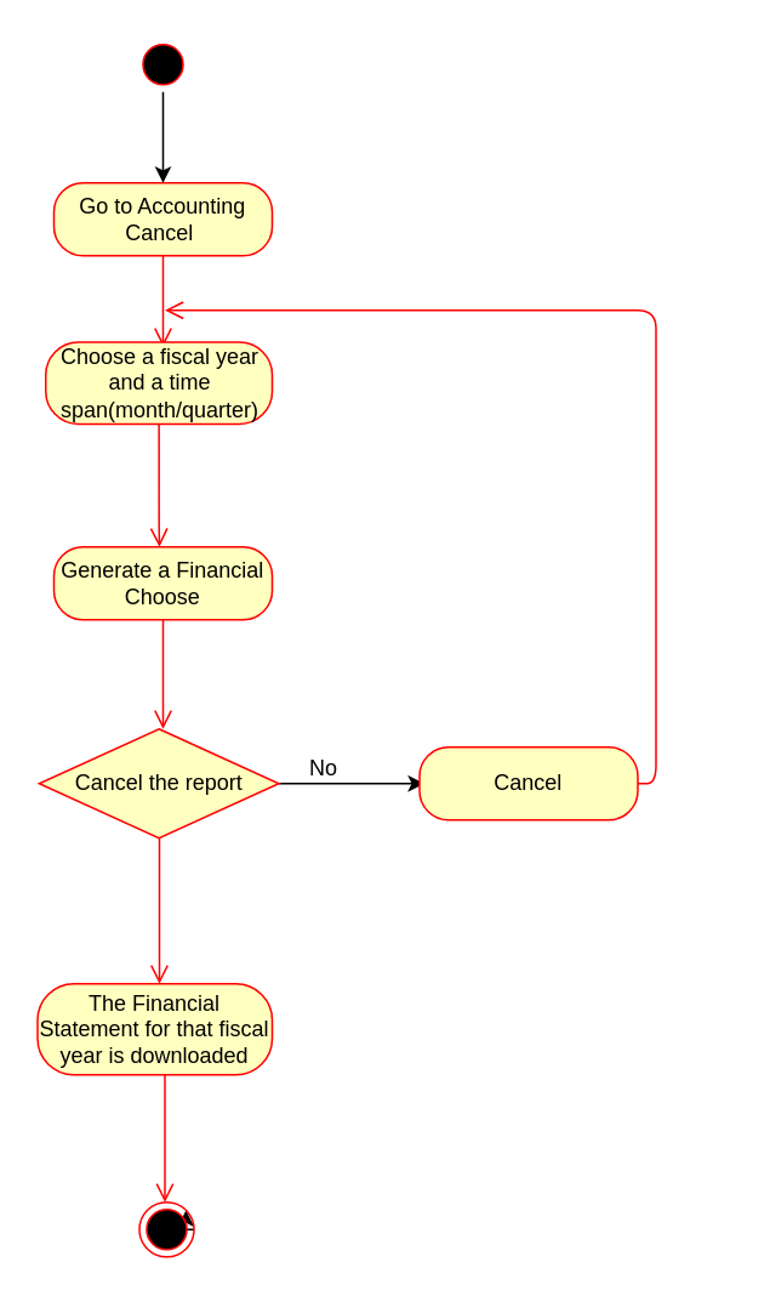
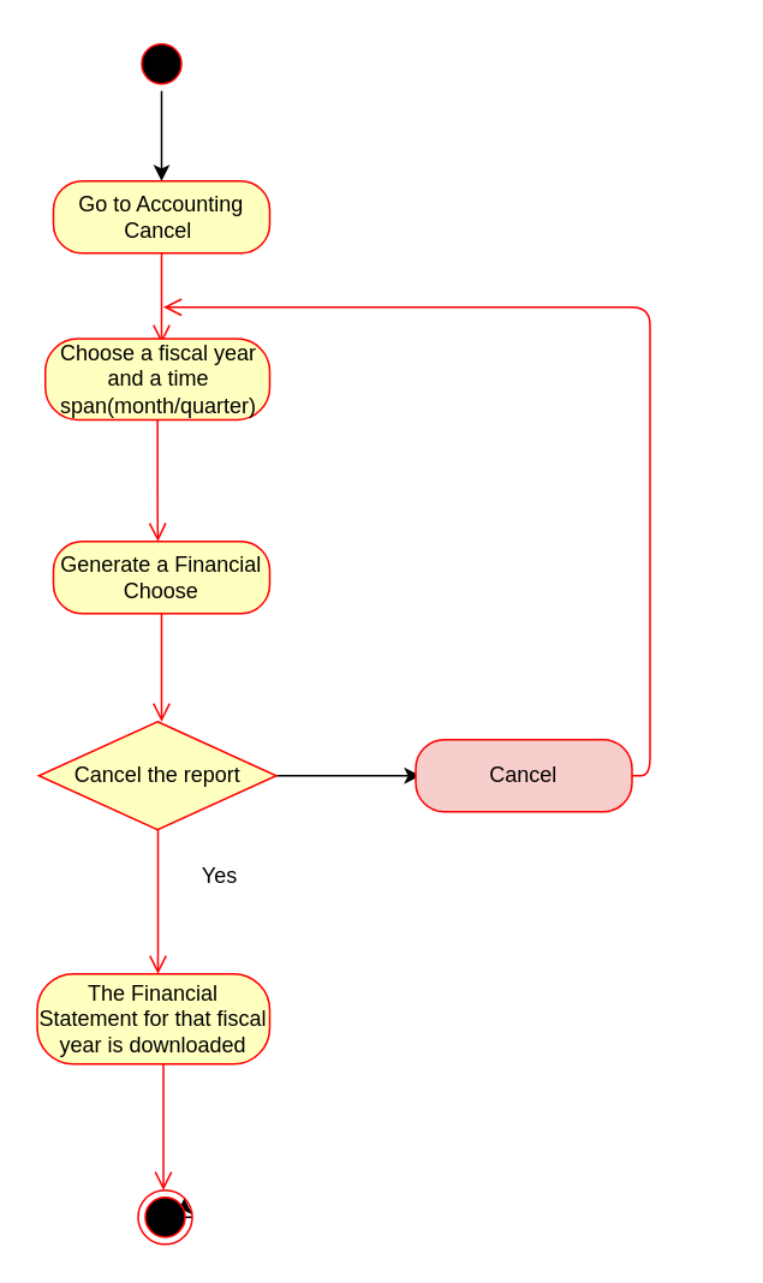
- <mxCell id="22" value="No" style="text;html=1;align=center;verticalAlign=middle;resizable=0;points=[];autosize=1;" parent="1" vertex="1"><mxGeometry x="162" y="412" width="30" height="20" as="geometry" /></mxCell>
- <mxCell id="20" value="Cancel" style="rounded=1;whiteSpace=wrap;html=1;arcSize=40;fontColor=#000000;fillColor=#ffffc0;strokeColor=#ff0000;" parent="1" vertex="1"><mxGeometry x="230" y="410" width="120" height="40" as="geometry" /></mxCell>
+ <mxCell id="20" value="Cancel" style="rounded=1;whiteSpace=wrap;html=1;arcSize=40;fontColor=#000000;fillColor=#f8cecc;strokeColor=#ff0000;" parent="1" vertex="1"><mxGeometry x="230" y="410" width="120" height="40" as="geometry" /></mxCell>
+ <mxCell id="17" value="Yes" style="text;html=1;align=center;verticalAlign=middle;resizable=0;points=[];autosize=1;" parent="1" vertex="1"><mxGeometry x="106" y="476" width="30" height="20" as="geometry" /></mxCell>
